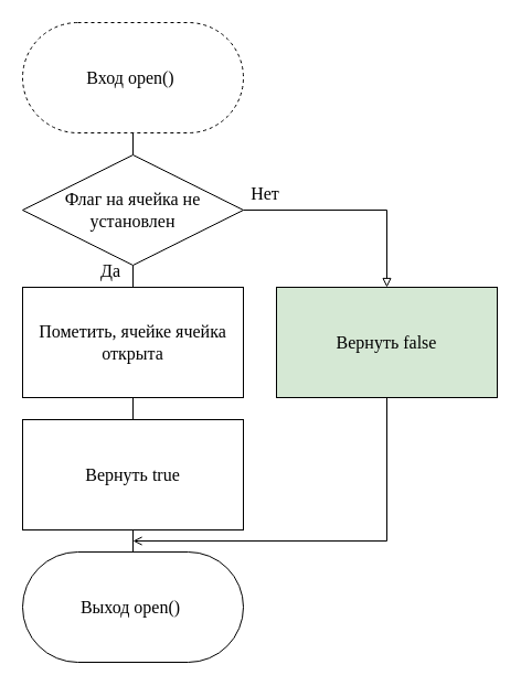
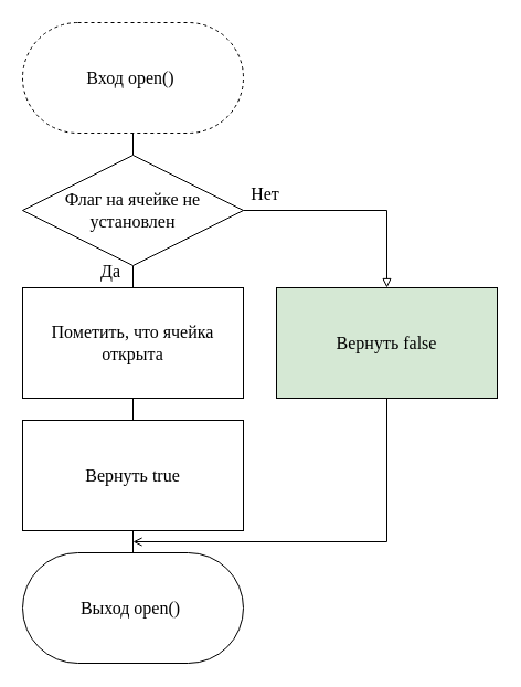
- <mxCell id="8" value="&lt;font face=&quot;Times New Roman&quot;&gt;&lt;span style=&quot;font-size: 16px;&quot;&gt;Флаг на ячейка не&lt;br&gt;установлен&lt;/span&gt;&lt;/font&gt;" style="rhombus;whiteSpace=wrap;html=1;" parent="1" vertex="1"><mxGeometry x="20" y="140" width="200" height="100" as="geometry" /></mxCell>
+ <mxCell id="8" value="&lt;font face=&quot;Times New Roman&quot;&gt;&lt;span style=&quot;font-size: 16px;&quot;&gt;Флаг на ячейке не&lt;br&gt;установлен&lt;/span&gt;&lt;/font&gt;" style="rhombus;whiteSpace=wrap;html=1;" parent="1" vertex="1"><mxGeometry x="20" y="140" width="200" height="100" as="geometry" /></mxCell>
- <mxCell id="12" value="&lt;span style=&quot;font-size: 16px;&quot;&gt;Пометить, ячейке ячейка открыта&lt;/span&gt;" style="rounded=0;whiteSpace=wrap;html=1;fontSize=14;fontFamily=Times New Roman;" vertex="1" parent="1"><mxGeometry x="20" y="260" width="200" height="100" as="geometry" /></mxCell>
+ <mxCell id="12" value="&lt;span style=&quot;font-size: 16px;&quot;&gt;Пометить, что ячейка открыта&lt;/span&gt;" style="rounded=0;whiteSpace=wrap;html=1;fontSize=14;fontFamily=Times New Roman;" vertex="1" parent="1"><mxGeometry x="20" y="260" width="200" height="100" as="geometry" /></mxCell>
